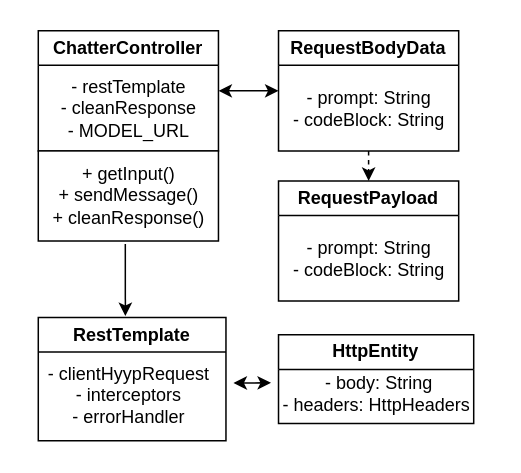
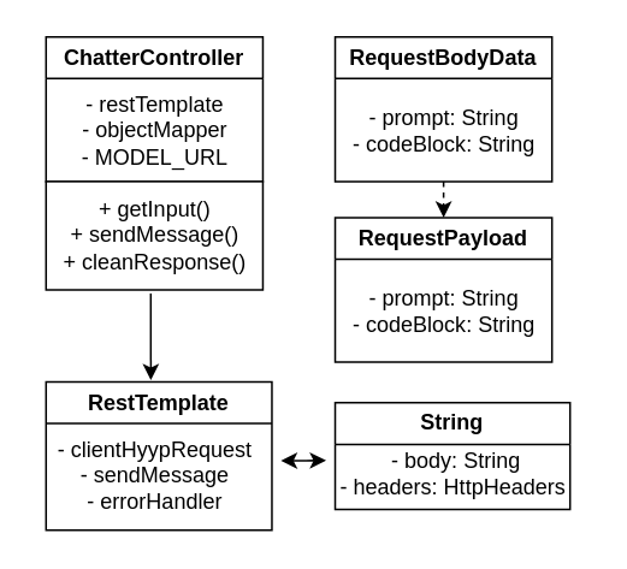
- <mxCell id="9" value="" style="edgeStyle=none;html=1;rounded=0;startArrow=classic;startFill=1;" edge="1" parent="2" source="3" target="7"><mxGeometry relative="1" as="geometry" /></mxCell>
- <mxCell id="4" value="- restTemplate&lt;br&gt;- cleanResponse&lt;br&gt;- MODEL_URL" style="text;html=1;align=center;verticalAlign=middle;resizable=0;points=[];autosize=1;strokeColor=none;fillColor=none;" vertex="1" parent="3"><mxGeometry x="10" y="22" width="100" height="60" as="geometry" /></mxCell>
+ <mxCell id="4" value="- restTemplate&lt;br&gt;- objectMapper&lt;br&gt;- MODEL_URL" style="text;html=1;align=center;verticalAlign=middle;resizable=0;points=[];autosize=1;strokeColor=none;fillColor=none;" vertex="1" parent="3"><mxGeometry x="10" y="22" width="100" height="60" as="geometry" /></mxCell>
- <mxCell id="17" value="HttpEntity" style="swimlane;whiteSpace=wrap;html=1;" vertex="1" parent="2"><mxGeometry x="160" y="202.5" width="130" height="59" as="geometry" /></mxCell>
+ <mxCell id="17" value="String" style="swimlane;whiteSpace=wrap;html=1;" vertex="1" parent="2"><mxGeometry x="160" y="202.5" width="130" height="59" as="geometry" /></mxCell>
- <mxCell id="15" value="- clientHyypRequest&lt;br&gt;- interceptors&lt;br&gt;- errorHandler" style="text;html=1;align=center;verticalAlign=middle;resizable=0;points=[];autosize=1;strokeColor=none;fillColor=none;" vertex="1" parent="14"><mxGeometry x="-5" y="22" width="130" height="60" as="geometry" /></mxCell>
+ <mxCell id="15" value="- clientHyypRequest&lt;br&gt;- sendMessage&lt;br&gt;- errorHandler" style="text;html=1;align=center;verticalAlign=middle;resizable=0;points=[];autosize=1;strokeColor=none;fillColor=none;" vertex="1" parent="14"><mxGeometry x="-5" y="22" width="130" height="60" as="geometry" /></mxCell>
